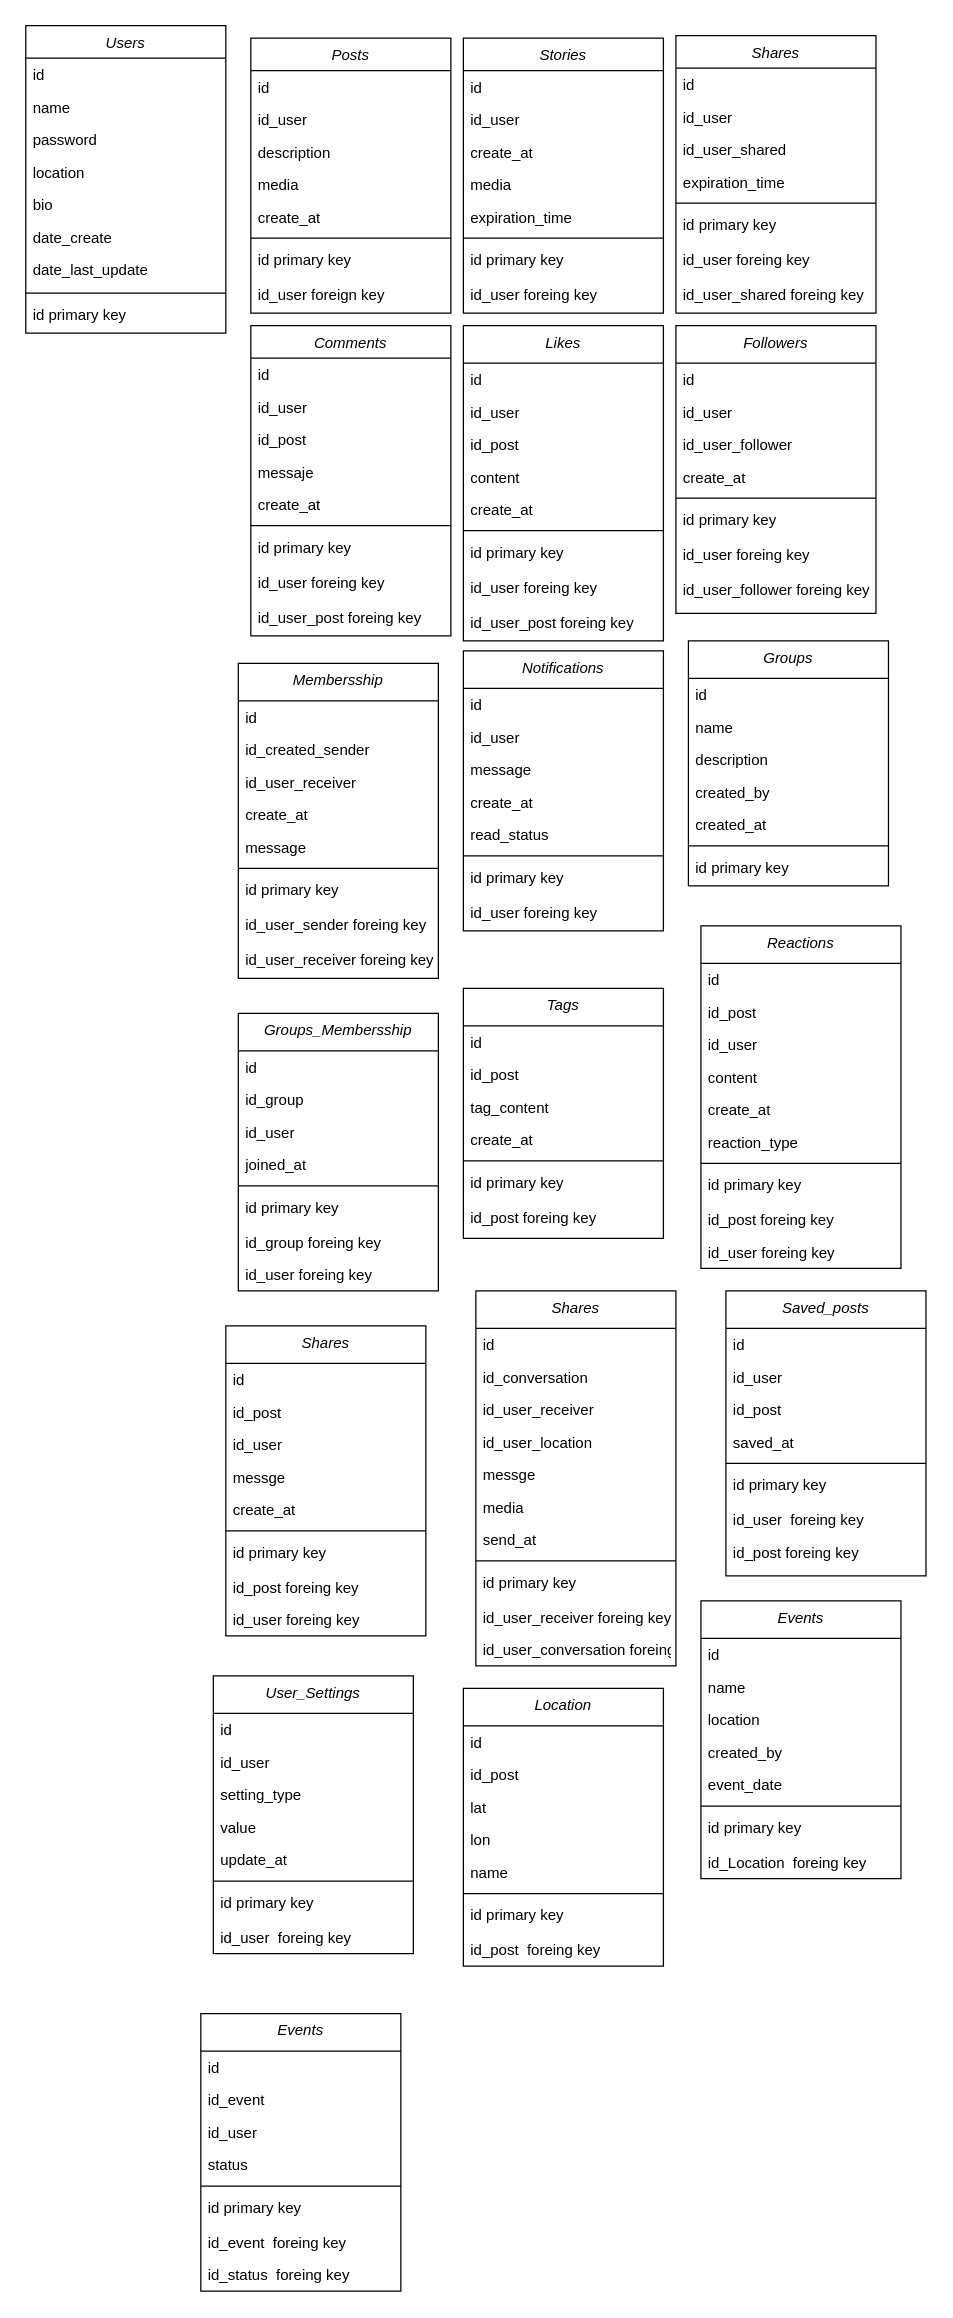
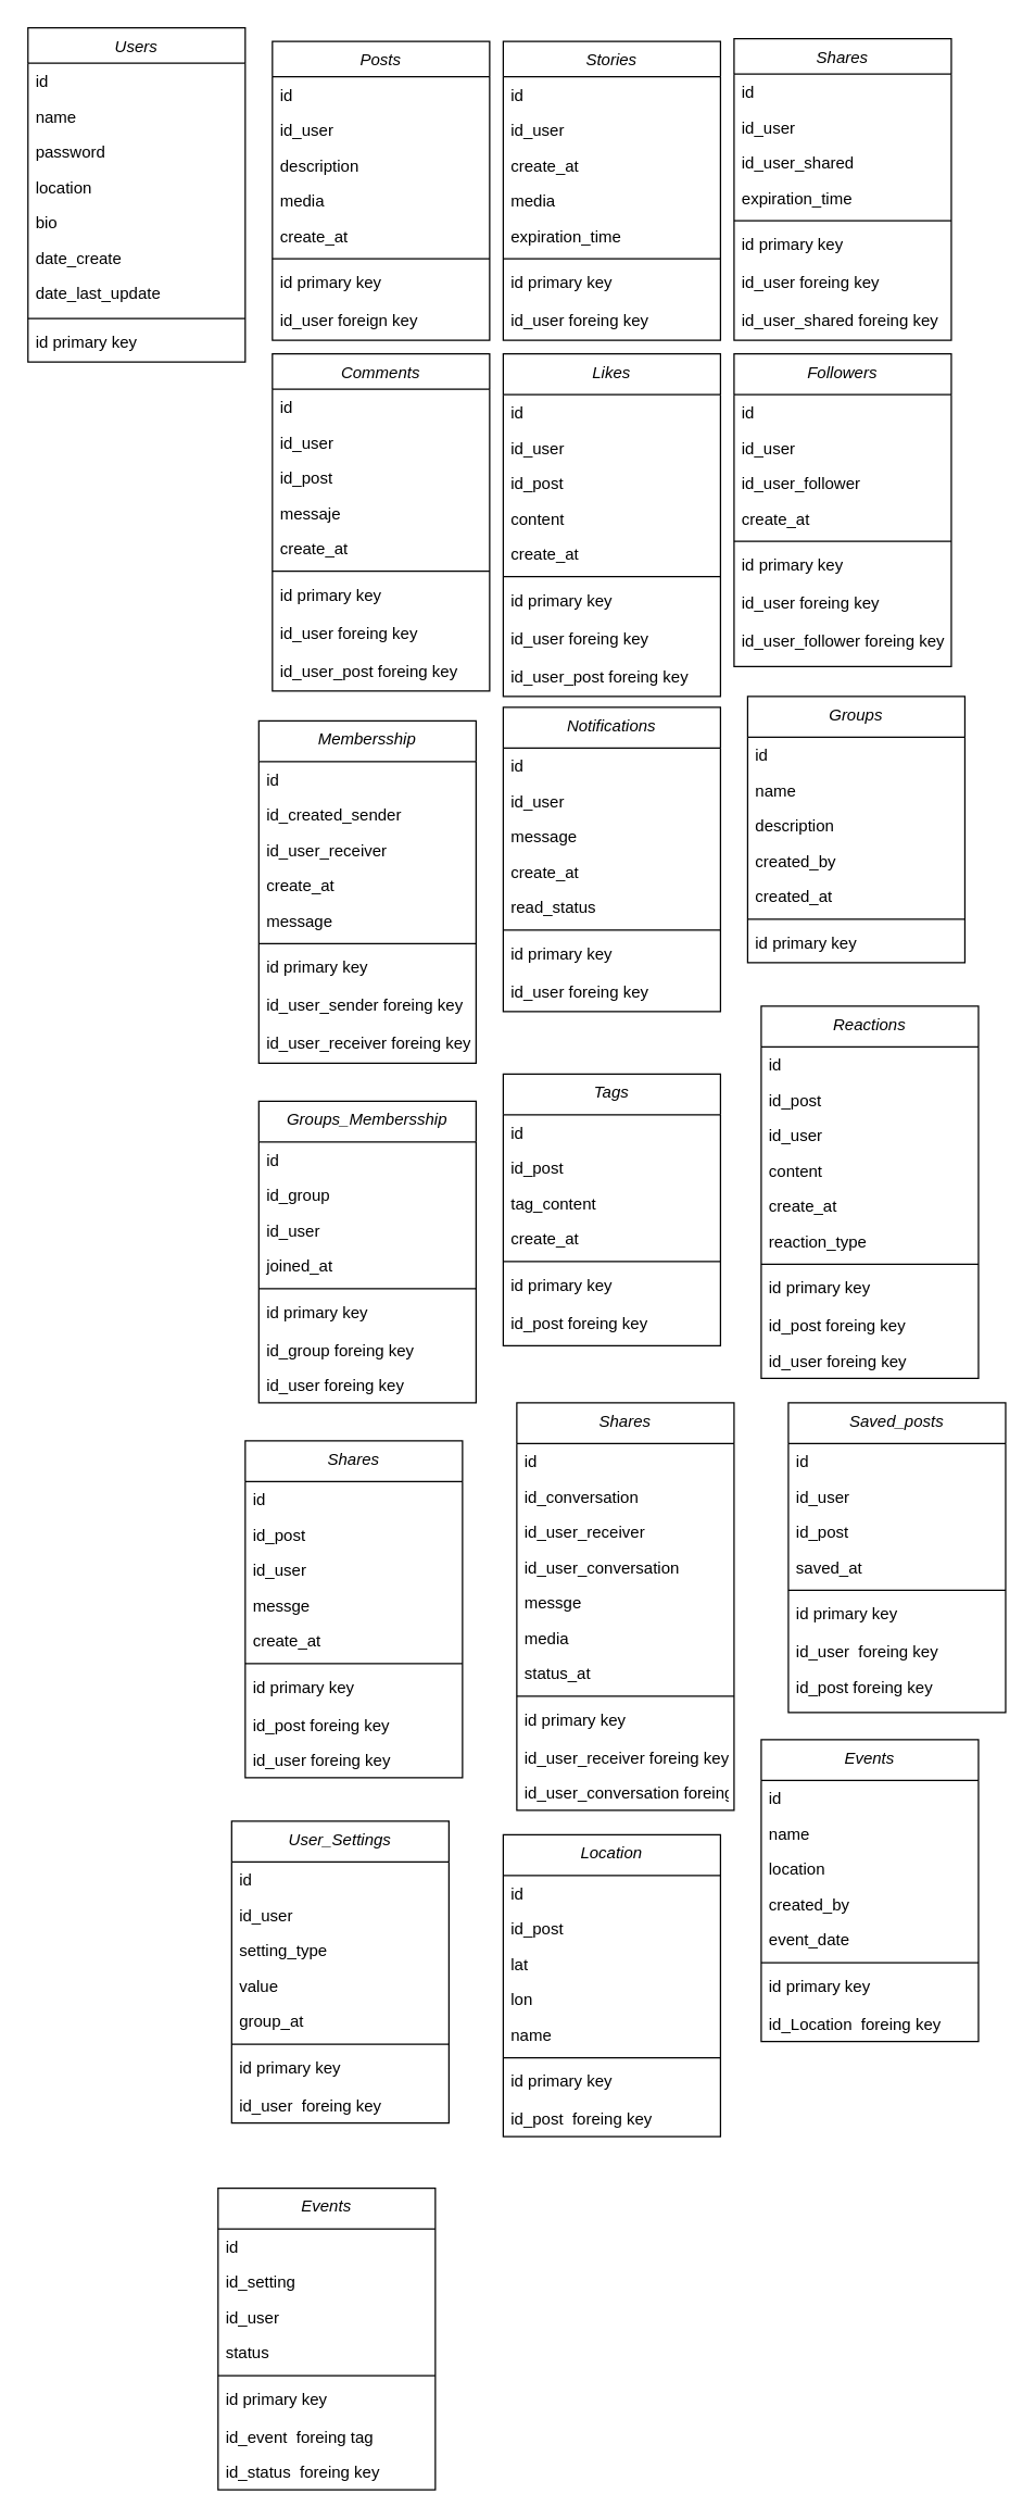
- <mxCell id="137" value="id_user_location" style="text;align=left;verticalAlign=top;spacingLeft=4;spacingRight=4;overflow=hidden;rotatable=0;points=[[0,0.5],[1,0.5]];portConstraint=eastwest;rounded=0;shadow=0;html=0;" vertex="1" parent="133"><mxGeometry y="108" width="160" height="26" as="geometry" /></mxCell>
+ <mxCell id="137" value="id_user_conversation" style="text;align=left;verticalAlign=top;spacingLeft=4;spacingRight=4;overflow=hidden;rotatable=0;points=[[0,0.5],[1,0.5]];portConstraint=eastwest;rounded=0;shadow=0;html=0;" vertex="1" parent="133"><mxGeometry y="108" width="160" height="26" as="geometry" /></mxCell>
- <mxCell id="140" value="send_at" style="text;align=left;verticalAlign=top;spacingLeft=4;spacingRight=4;overflow=hidden;rotatable=0;points=[[0,0.5],[1,0.5]];portConstraint=eastwest;rounded=0;shadow=0;html=0;" vertex="1" parent="133"><mxGeometry y="186" width="160" height="26" as="geometry" /></mxCell>
+ <mxCell id="140" value="status_at" style="text;align=left;verticalAlign=top;spacingLeft=4;spacingRight=4;overflow=hidden;rotatable=0;points=[[0,0.5],[1,0.5]];portConstraint=eastwest;rounded=0;shadow=0;html=0;" vertex="1" parent="133"><mxGeometry y="186" width="160" height="26" as="geometry" /></mxCell>
- <mxCell id="159" value="update_at" style="text;align=left;verticalAlign=top;spacingLeft=4;spacingRight=4;overflow=hidden;rotatable=0;points=[[0,0.5],[1,0.5]];portConstraint=eastwest;rounded=0;shadow=0;html=0;" vertex="1" parent="154"><mxGeometry y="134" width="160" height="26" as="geometry" /></mxCell>
+ <mxCell id="159" value="group_at" style="text;align=left;verticalAlign=top;spacingLeft=4;spacingRight=4;overflow=hidden;rotatable=0;points=[[0,0.5],[1,0.5]];portConstraint=eastwest;rounded=0;shadow=0;html=0;" vertex="1" parent="154"><mxGeometry y="134" width="160" height="26" as="geometry" /></mxCell>
- <mxCell id="183" value="id_event" style="text;align=left;verticalAlign=top;spacingLeft=4;spacingRight=4;overflow=hidden;rotatable=0;points=[[0,0.5],[1,0.5]];portConstraint=eastwest;rounded=0;shadow=0;html=0;" vertex="1" parent="181"><mxGeometry y="56" width="160" height="26" as="geometry" /></mxCell>
+ <mxCell id="183" value="id_setting" style="text;align=left;verticalAlign=top;spacingLeft=4;spacingRight=4;overflow=hidden;rotatable=0;points=[[0,0.5],[1,0.5]];portConstraint=eastwest;rounded=0;shadow=0;html=0;" vertex="1" parent="181"><mxGeometry y="56" width="160" height="26" as="geometry" /></mxCell>
- <mxCell id="188" value="id_event  foreing key" style="text;align=left;verticalAlign=top;spacingLeft=4;spacingRight=4;overflow=hidden;rotatable=0;points=[[0,0.5],[1,0.5]];portConstraint=eastwest;rounded=0;shadow=0;html=0;" vertex="1" parent="181"><mxGeometry y="170" width="160" height="26" as="geometry" /></mxCell>
+ <mxCell id="188" value="id_event  foreing tag" style="text;align=left;verticalAlign=top;spacingLeft=4;spacingRight=4;overflow=hidden;rotatable=0;points=[[0,0.5],[1,0.5]];portConstraint=eastwest;rounded=0;shadow=0;html=0;" vertex="1" parent="181"><mxGeometry y="170" width="160" height="26" as="geometry" /></mxCell>
